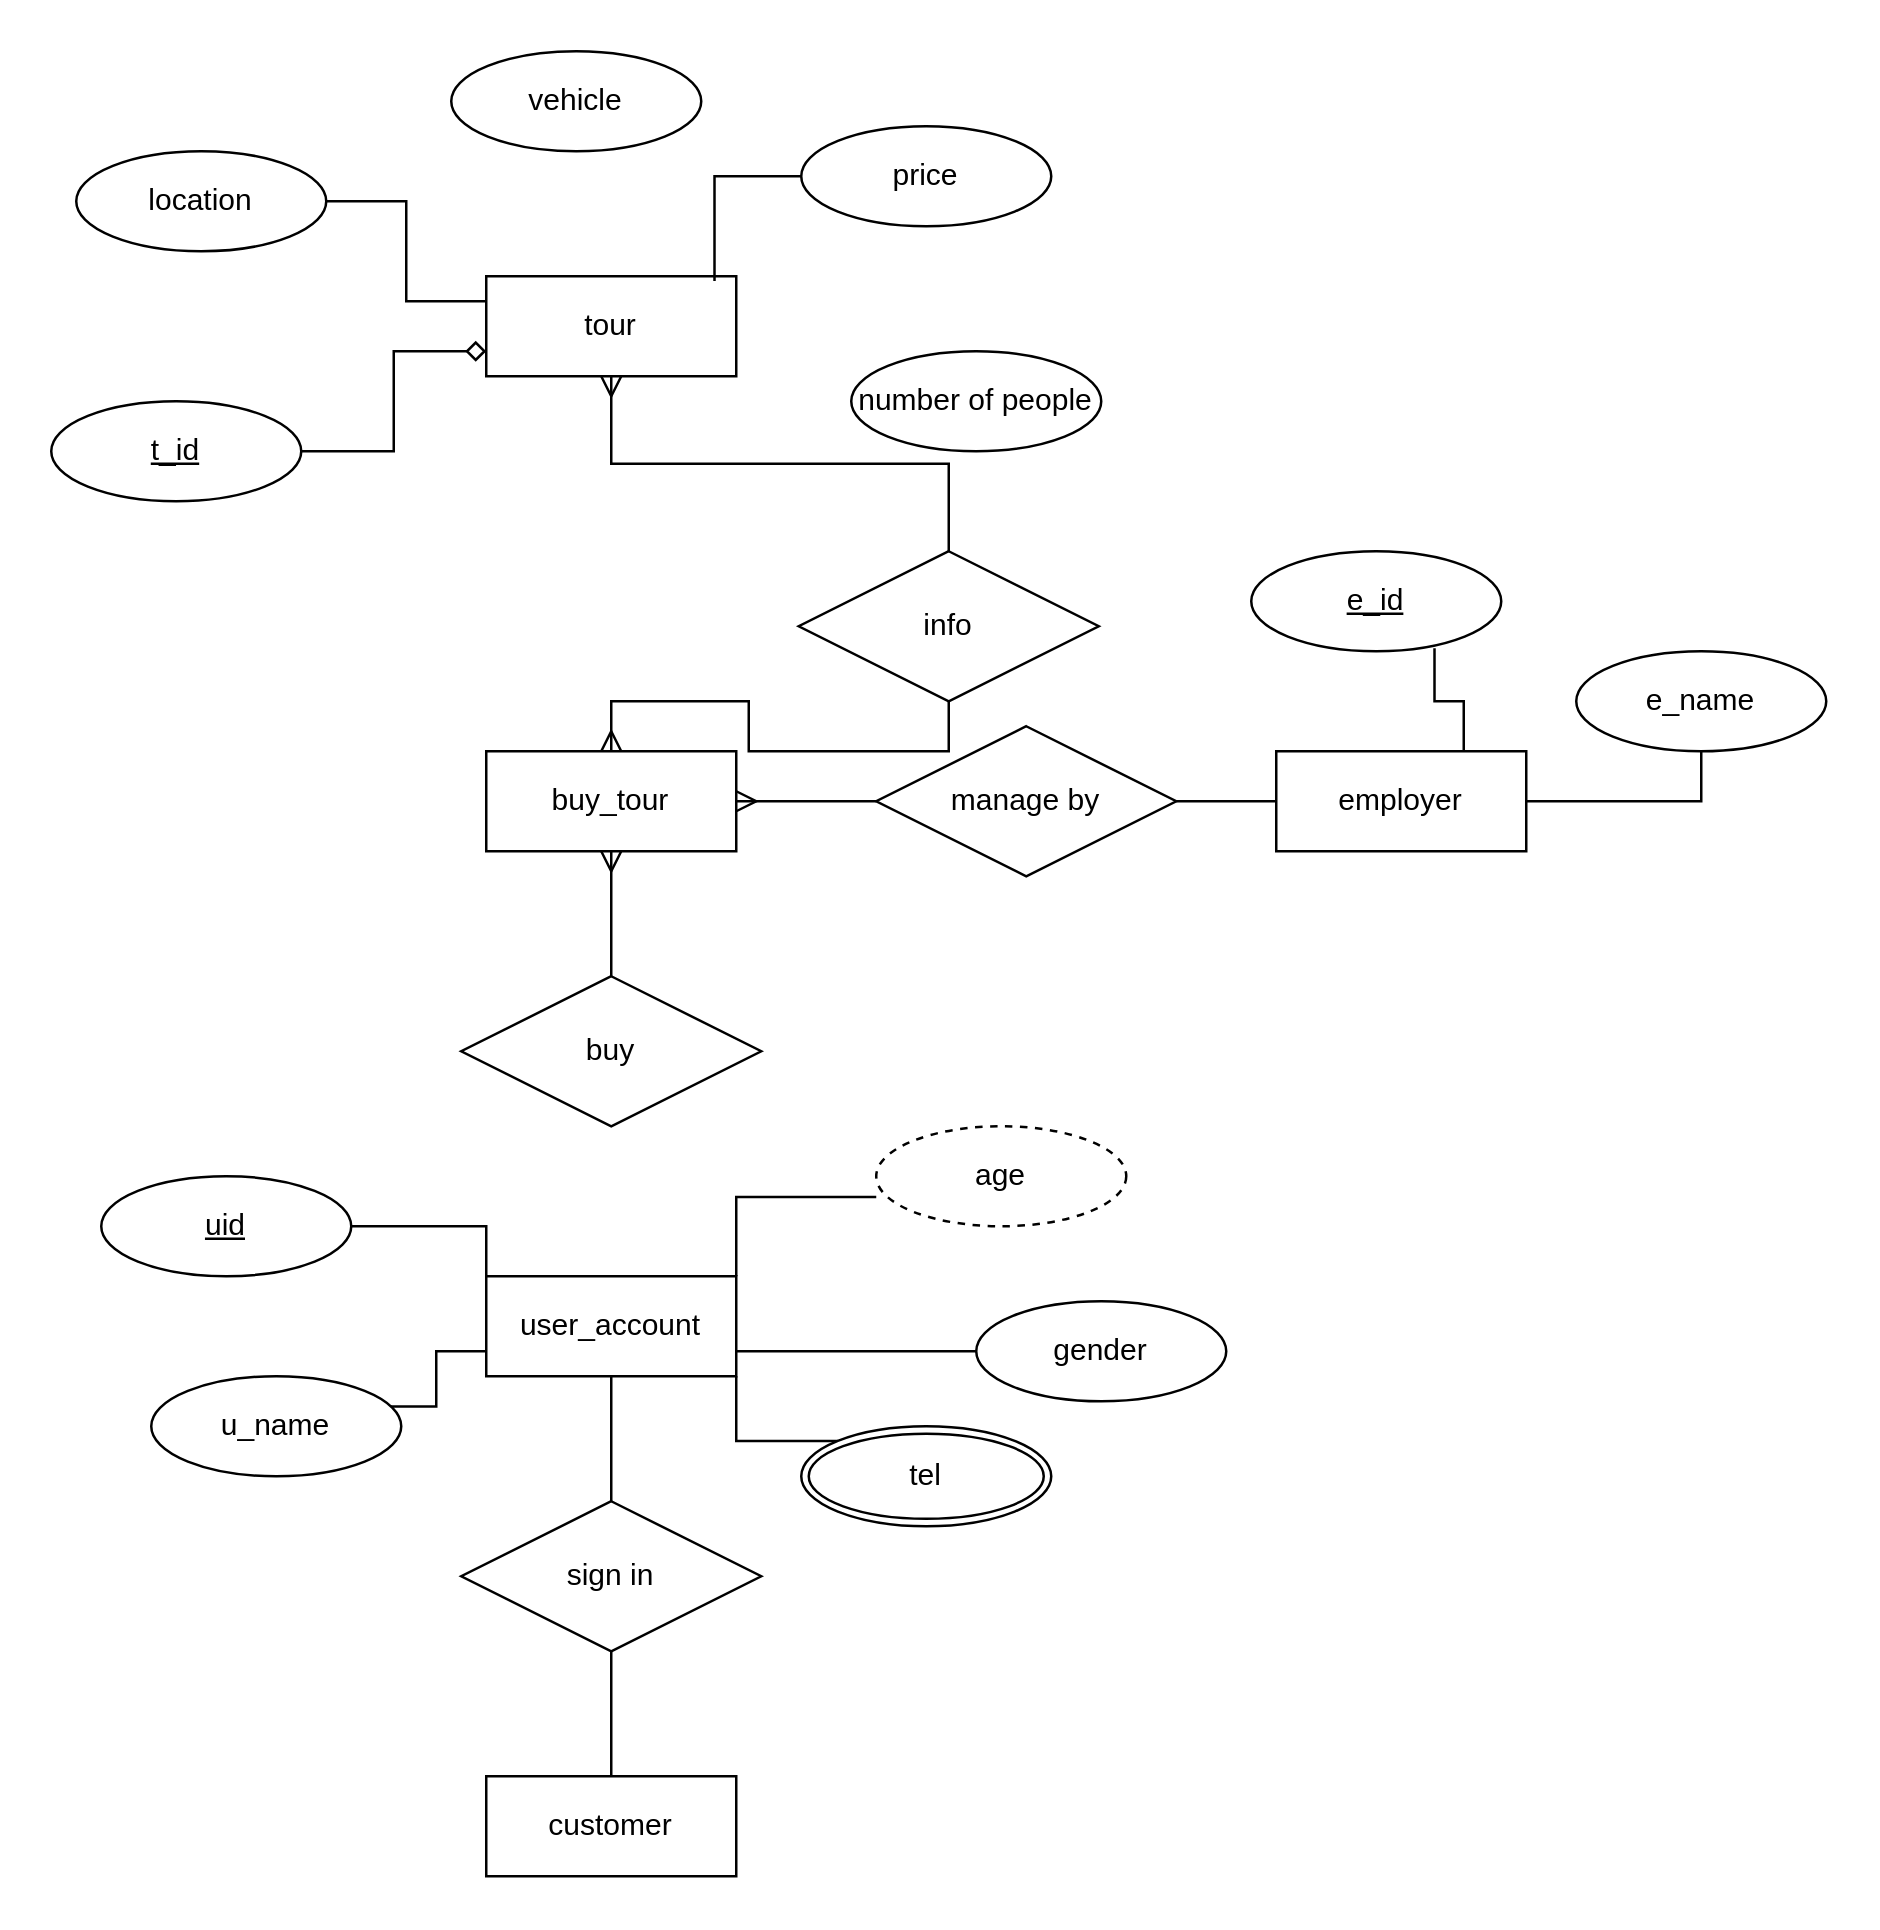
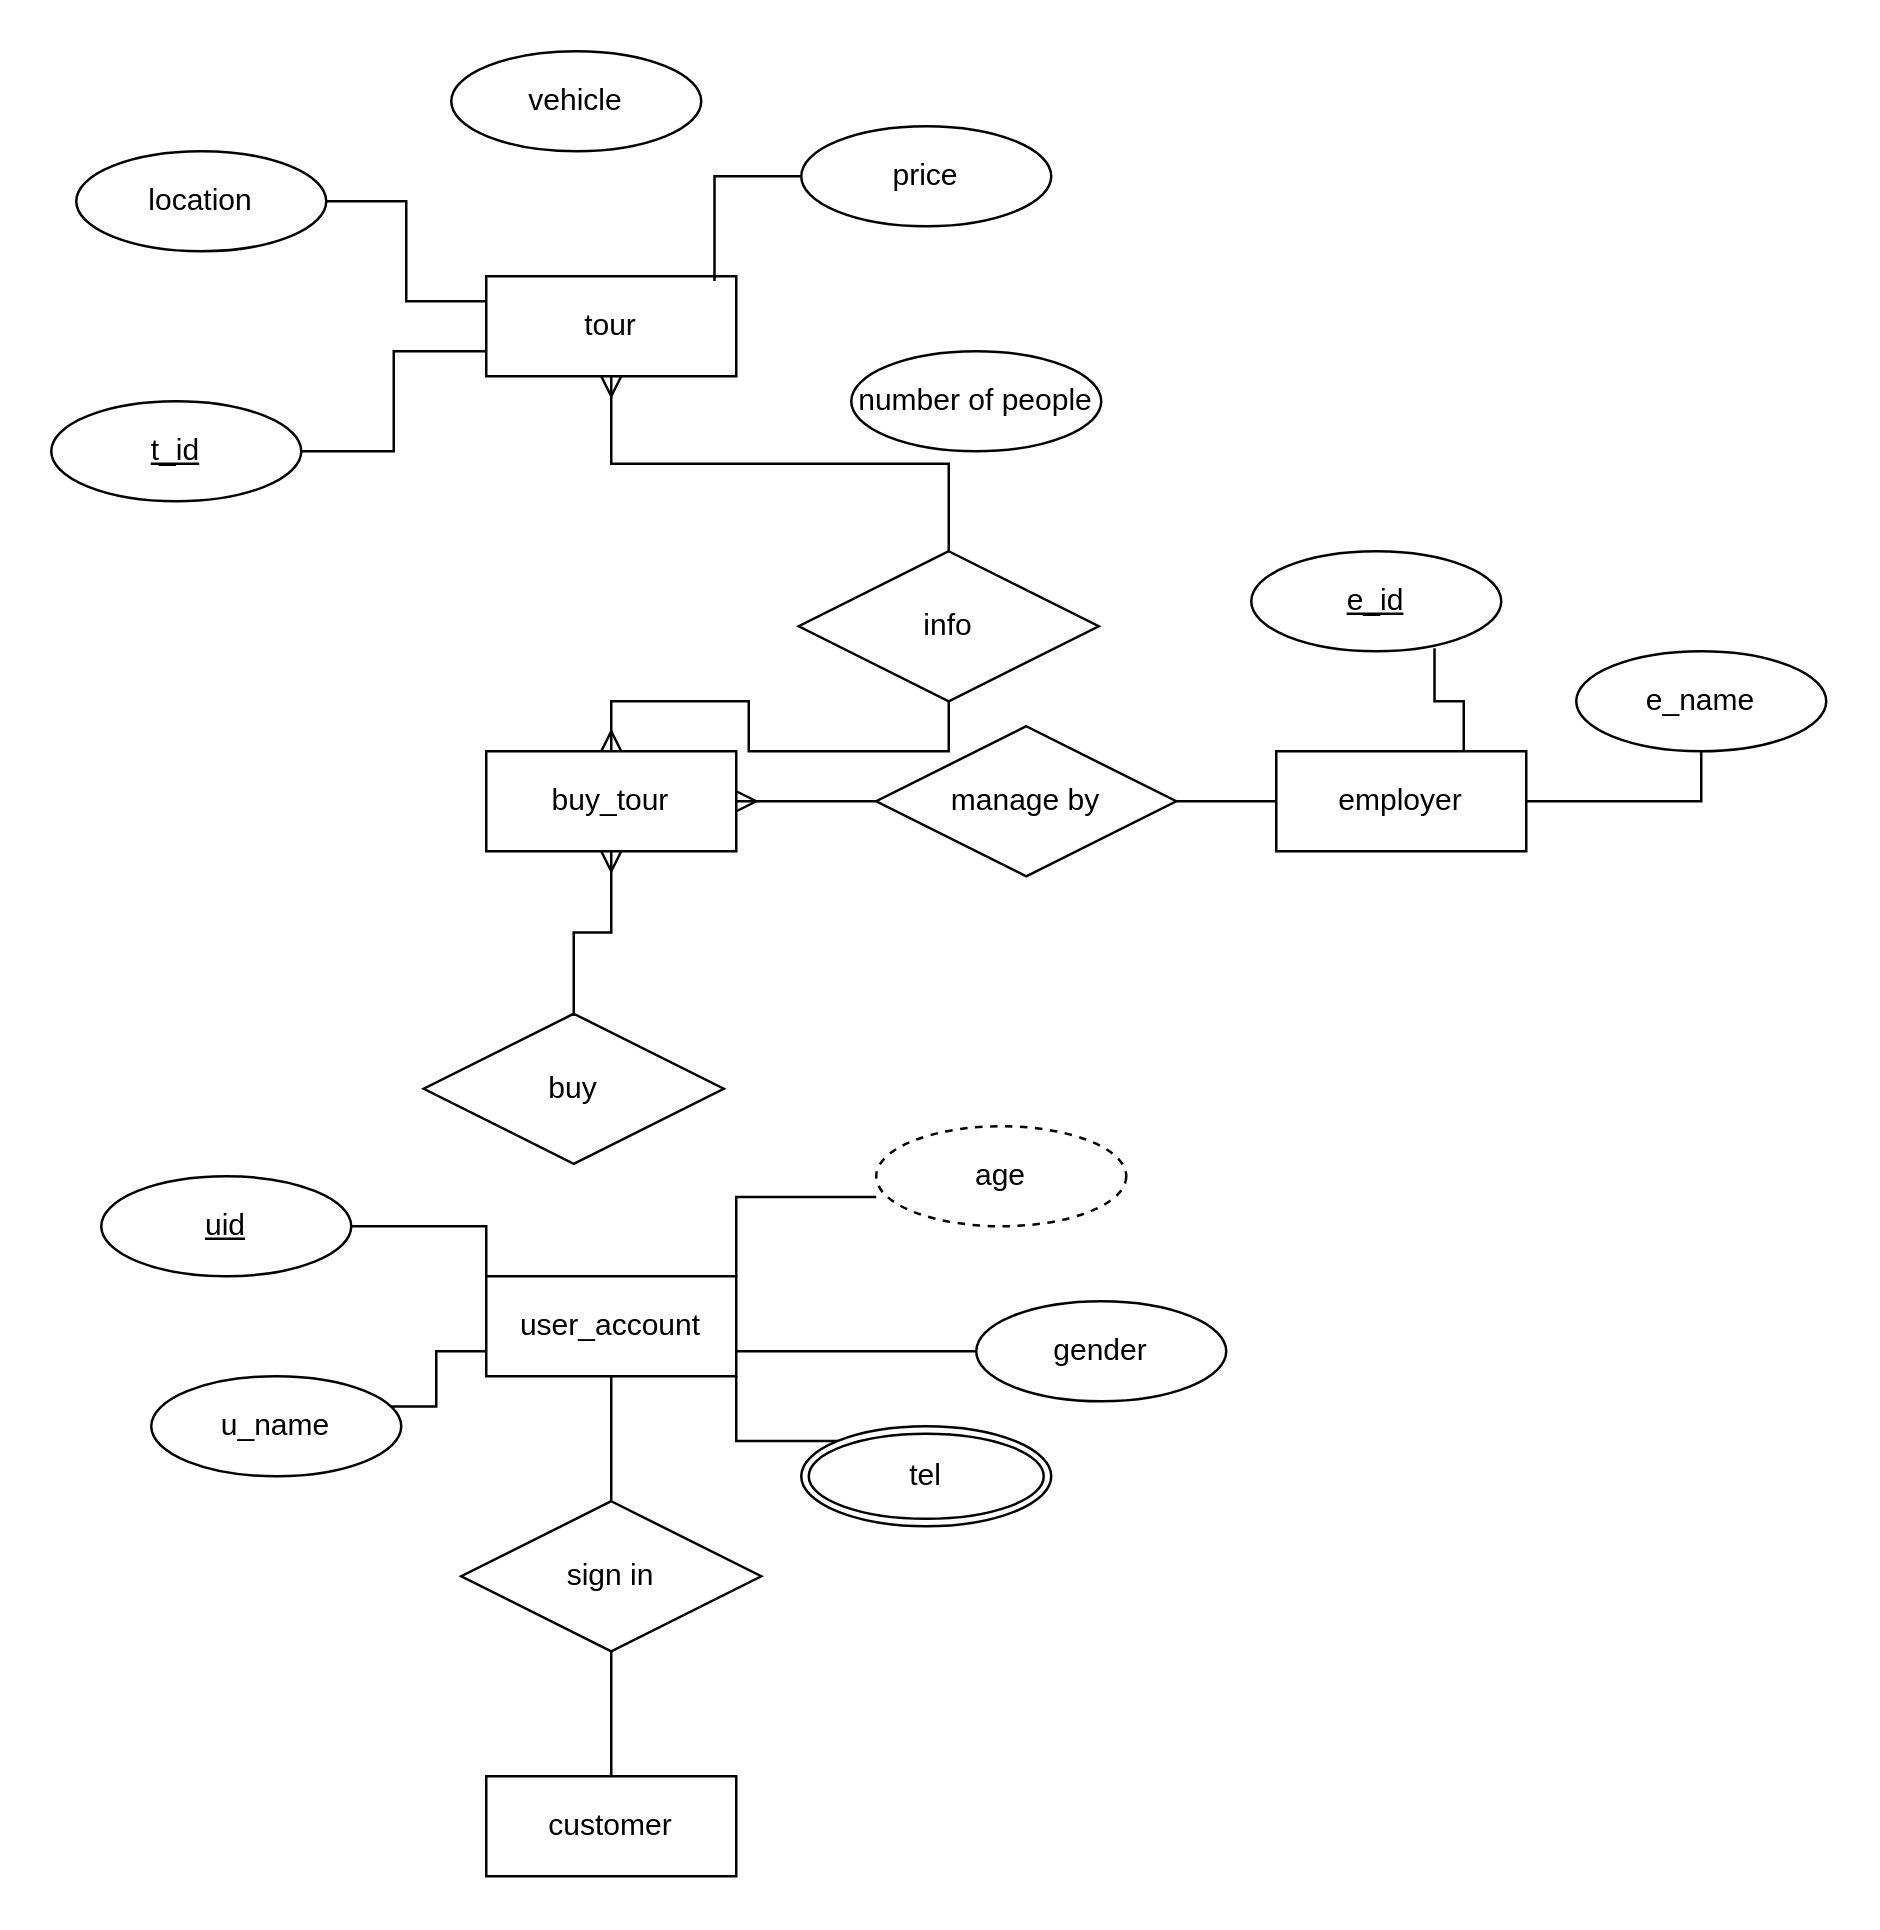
- <mxCell id="32" style="edgeStyle=orthogonalEdgeStyle;rounded=0;orthogonalLoop=1;jettySize=auto;html=1;exitX=1;exitY=0.5;exitDx=0;exitDy=0;entryX=0;entryY=0.75;entryDx=0;entryDy=0;startArrow=none;startFill=0;endArrow=diamond;endFill=0;" edge="1" parent="1" source="33" target="10"><mxGeometry relative="1" as="geometry" /></mxCell>
+ <mxCell id="32" style="edgeStyle=orthogonalEdgeStyle;rounded=0;orthogonalLoop=1;jettySize=auto;html=1;exitX=1;exitY=0.5;exitDx=0;exitDy=0;entryX=0;entryY=0.75;entryDx=0;entryDy=0;startArrow=none;startFill=0;endArrow=none;endFill=0;" edge="1" parent="1" source="33" target="10"><mxGeometry relative="1" as="geometry" /></mxCell>
- <mxCell id="21" value="buy" style="shape=rhombus;perimeter=rhombusPerimeter;whiteSpace=wrap;html=1;align=center;" vertex="1" parent="1"><mxGeometry x="184" y="390" width="120" height="60" as="geometry" /></mxCell>
+ <mxCell id="21" value="buy" style="shape=rhombus;perimeter=rhombusPerimeter;whiteSpace=wrap;html=1;align=center;" vertex="1" parent="1"><mxGeometry x="169" y="405" width="120" height="60" as="geometry" /></mxCell>
